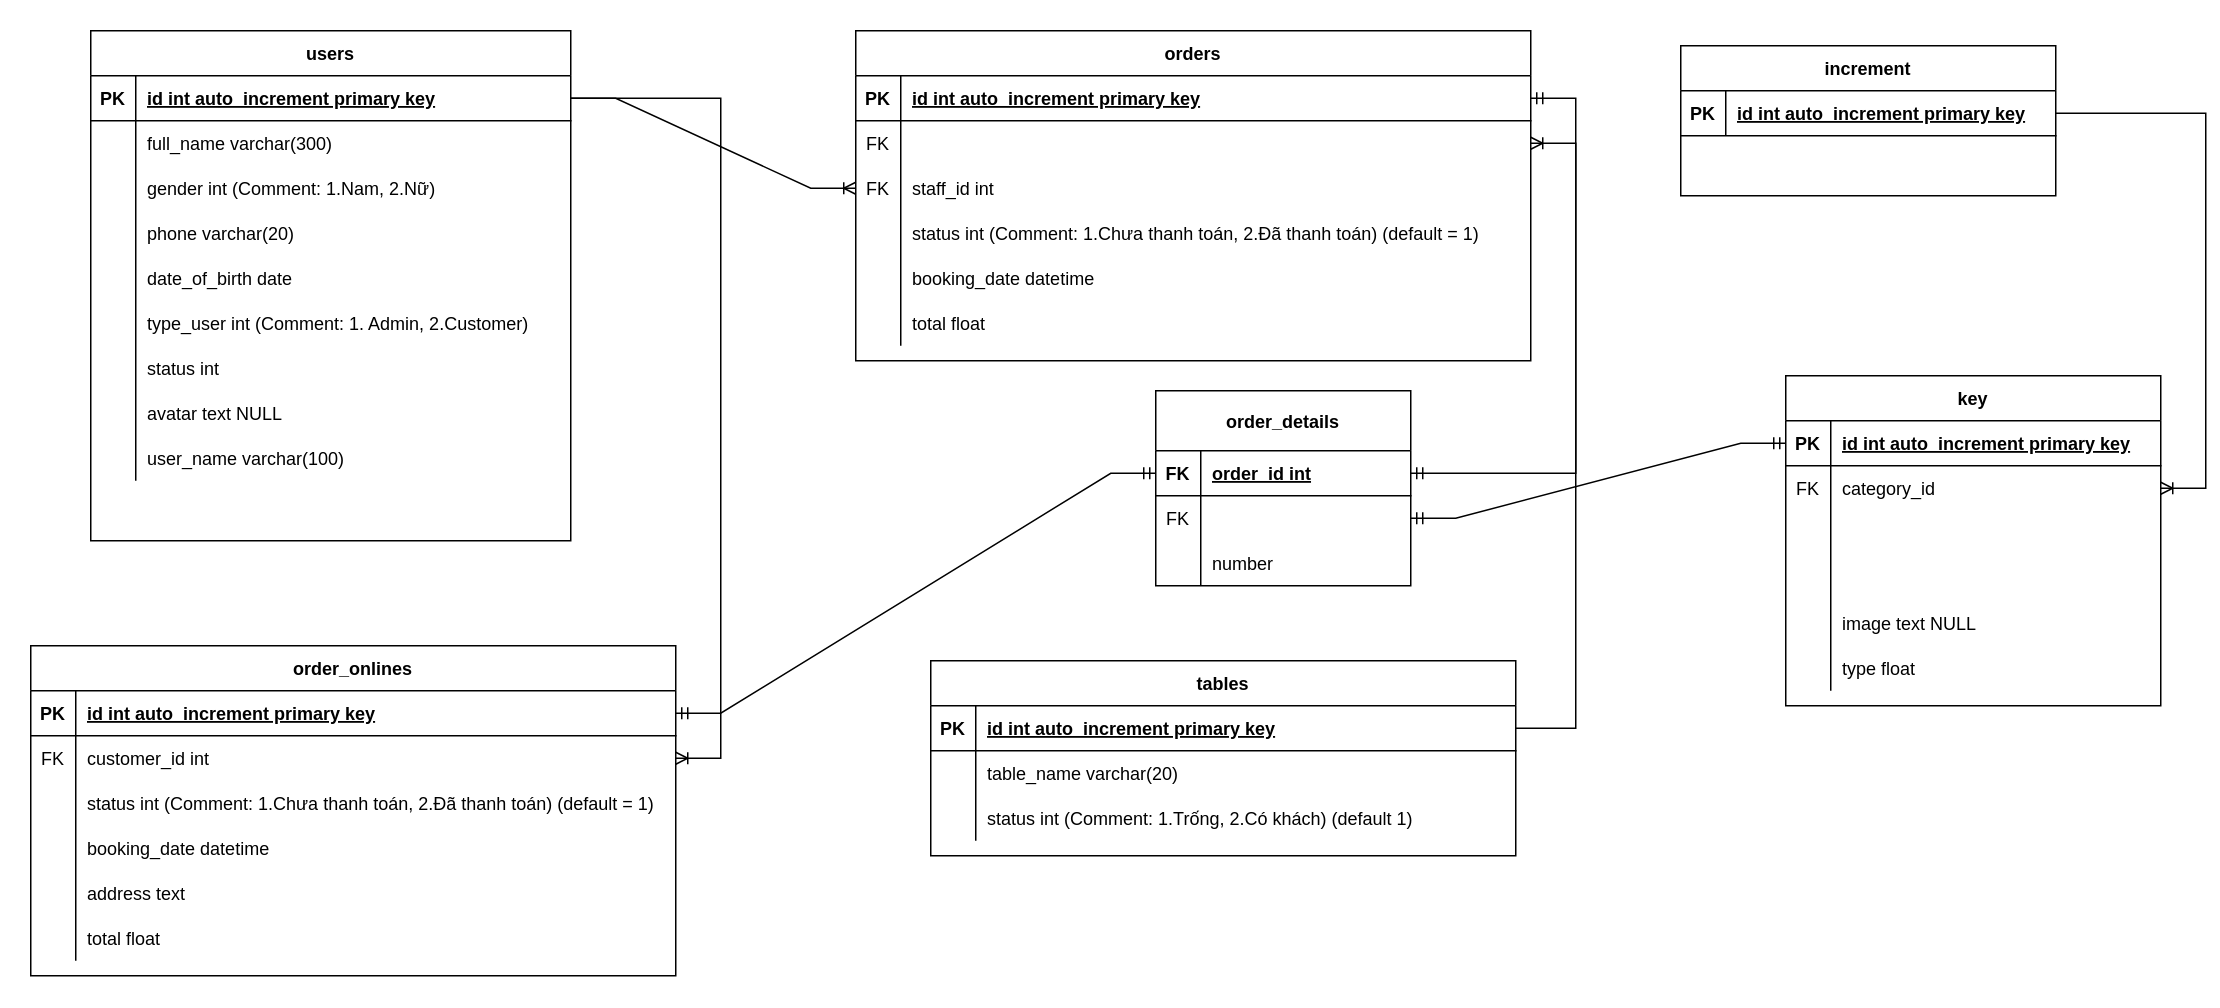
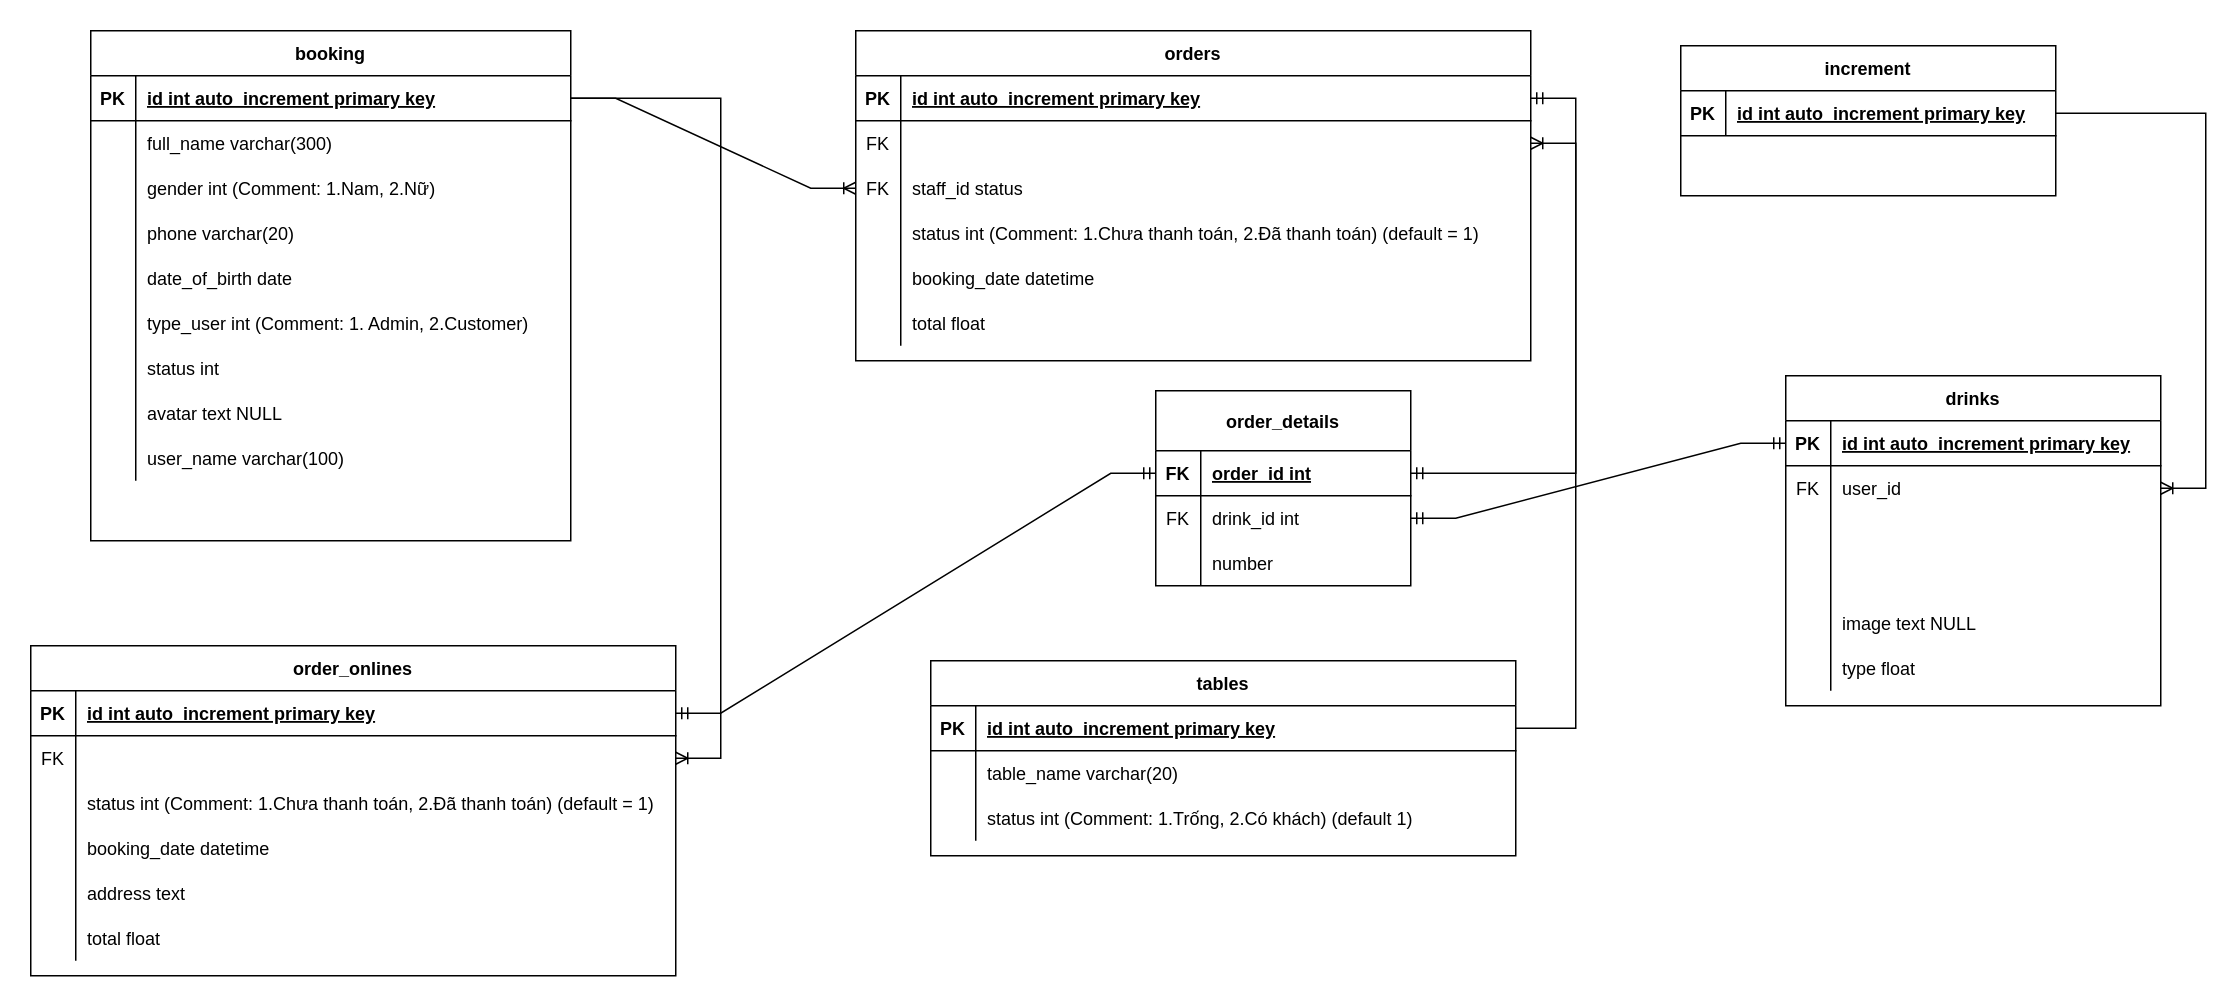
- <mxCell id="25" value="users" style="shape=table;startSize=30;container=1;collapsible=1;childLayout=tableLayout;fixedRows=1;rowLines=0;fontStyle=1;align=center;resizeLast=1;" parent="1" vertex="1"><mxGeometry x="60" y="20" width="320" height="340" as="geometry" /></mxCell>
+ <mxCell id="25" value="booking" style="shape=table;startSize=30;container=1;collapsible=1;childLayout=tableLayout;fixedRows=1;rowLines=0;fontStyle=1;align=center;resizeLast=1;" parent="1" vertex="1"><mxGeometry x="60" y="20" width="320" height="340" as="geometry" /></mxCell>
- <mxCell id="73" value="staff_id int" style="shape=partialRectangle;overflow=hidden;connectable=0;fillColor=none;top=0;left=0;bottom=0;right=0;align=left;spacingLeft=6;" parent="71" vertex="1"><mxGeometry x="30" width="420" height="30" as="geometry"><mxRectangle width="420" height="30" as="alternateBounds" /></mxGeometry></mxCell>
+ <mxCell id="73" value="staff_id status" style="shape=partialRectangle;overflow=hidden;connectable=0;fillColor=none;top=0;left=0;bottom=0;right=0;align=left;spacingLeft=6;" parent="71" vertex="1"><mxGeometry x="30" width="420" height="30" as="geometry"><mxRectangle width="420" height="30" as="alternateBounds" /></mxGeometry></mxCell>
- <mxCell id="8" value="key" style="shape=table;startSize=30;container=1;collapsible=1;childLayout=tableLayout;fixedRows=1;rowLines=0;fontStyle=1;align=center;resizeLast=1;" parent="1" vertex="1"><mxGeometry x="1190" y="250" width="250" height="220" as="geometry" /></mxCell>
+ <mxCell id="8" value="drinks" style="shape=table;startSize=30;container=1;collapsible=1;childLayout=tableLayout;fixedRows=1;rowLines=0;fontStyle=1;align=center;resizeLast=1;" parent="1" vertex="1"><mxGeometry x="1190" y="250" width="250" height="220" as="geometry" /></mxCell>
- <mxCell id="14" value="category_id" style="shape=partialRectangle;overflow=hidden;connectable=0;fillColor=none;top=0;left=0;bottom=0;right=0;align=left;spacingLeft=6;" parent="12" vertex="1"><mxGeometry x="30" width="220" height="30" as="geometry"><mxRectangle width="220" height="30" as="alternateBounds" /></mxGeometry></mxCell>
+ <mxCell id="14" value="user_id" style="shape=partialRectangle;overflow=hidden;connectable=0;fillColor=none;top=0;left=0;bottom=0;right=0;align=left;spacingLeft=6;" parent="12" vertex="1"><mxGeometry x="30" width="220" height="30" as="geometry"><mxRectangle width="220" height="30" as="alternateBounds" /></mxGeometry></mxCell>
+ <mxCell id="90" value="drink_id int" style="shape=partialRectangle;overflow=hidden;connectable=0;fillColor=none;top=0;left=0;bottom=0;right=0;align=left;spacingLeft=6;" parent="88" vertex="1"><mxGeometry x="30" width="140" height="30" as="geometry"><mxRectangle width="140" height="30" as="alternateBounds" /></mxGeometry></mxCell>
- <mxCell id="103" value="customer_id int" style="shape=partialRectangle;overflow=hidden;connectable=0;fillColor=none;top=0;left=0;bottom=0;right=0;align=left;spacingLeft=6;" parent="101" vertex="1"><mxGeometry x="30" width="400" height="30" as="geometry"><mxRectangle width="400" height="30" as="alternateBounds" /></mxGeometry></mxCell>
